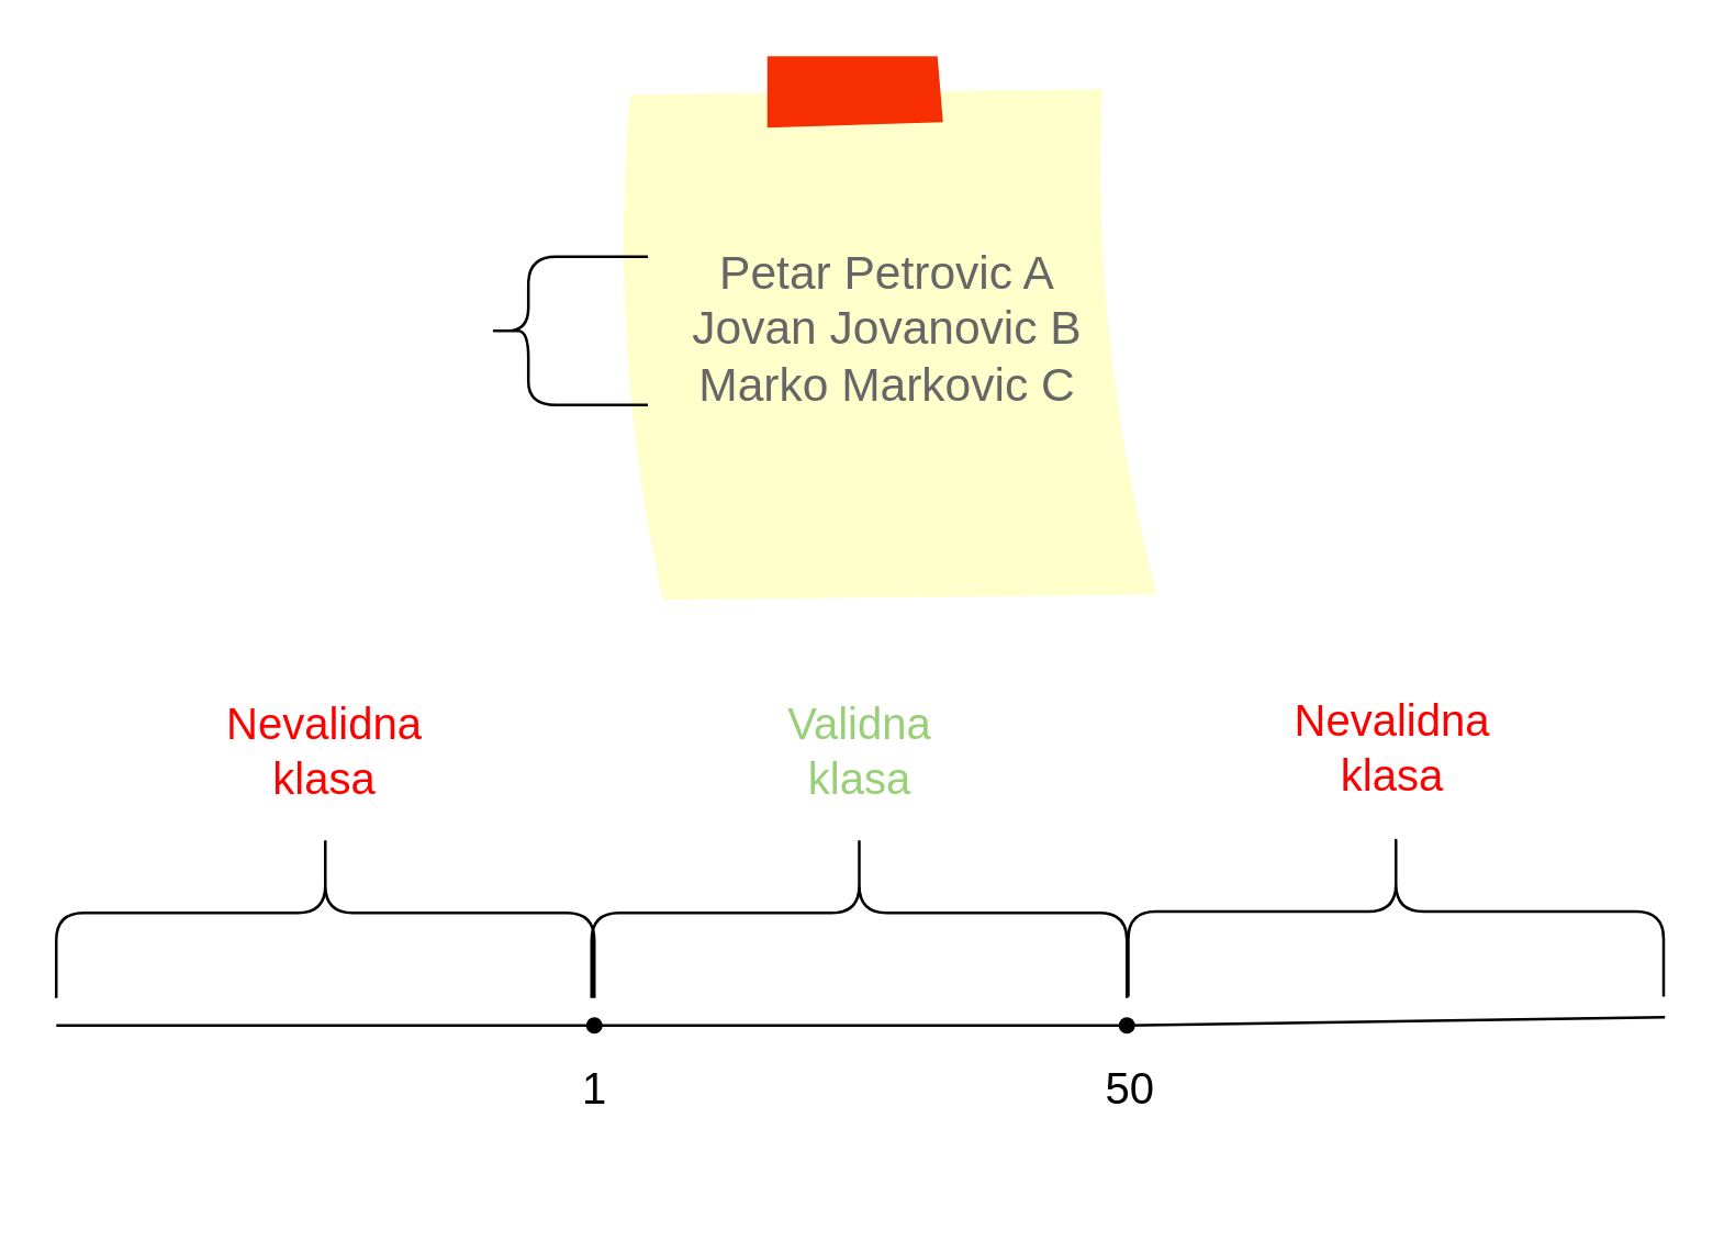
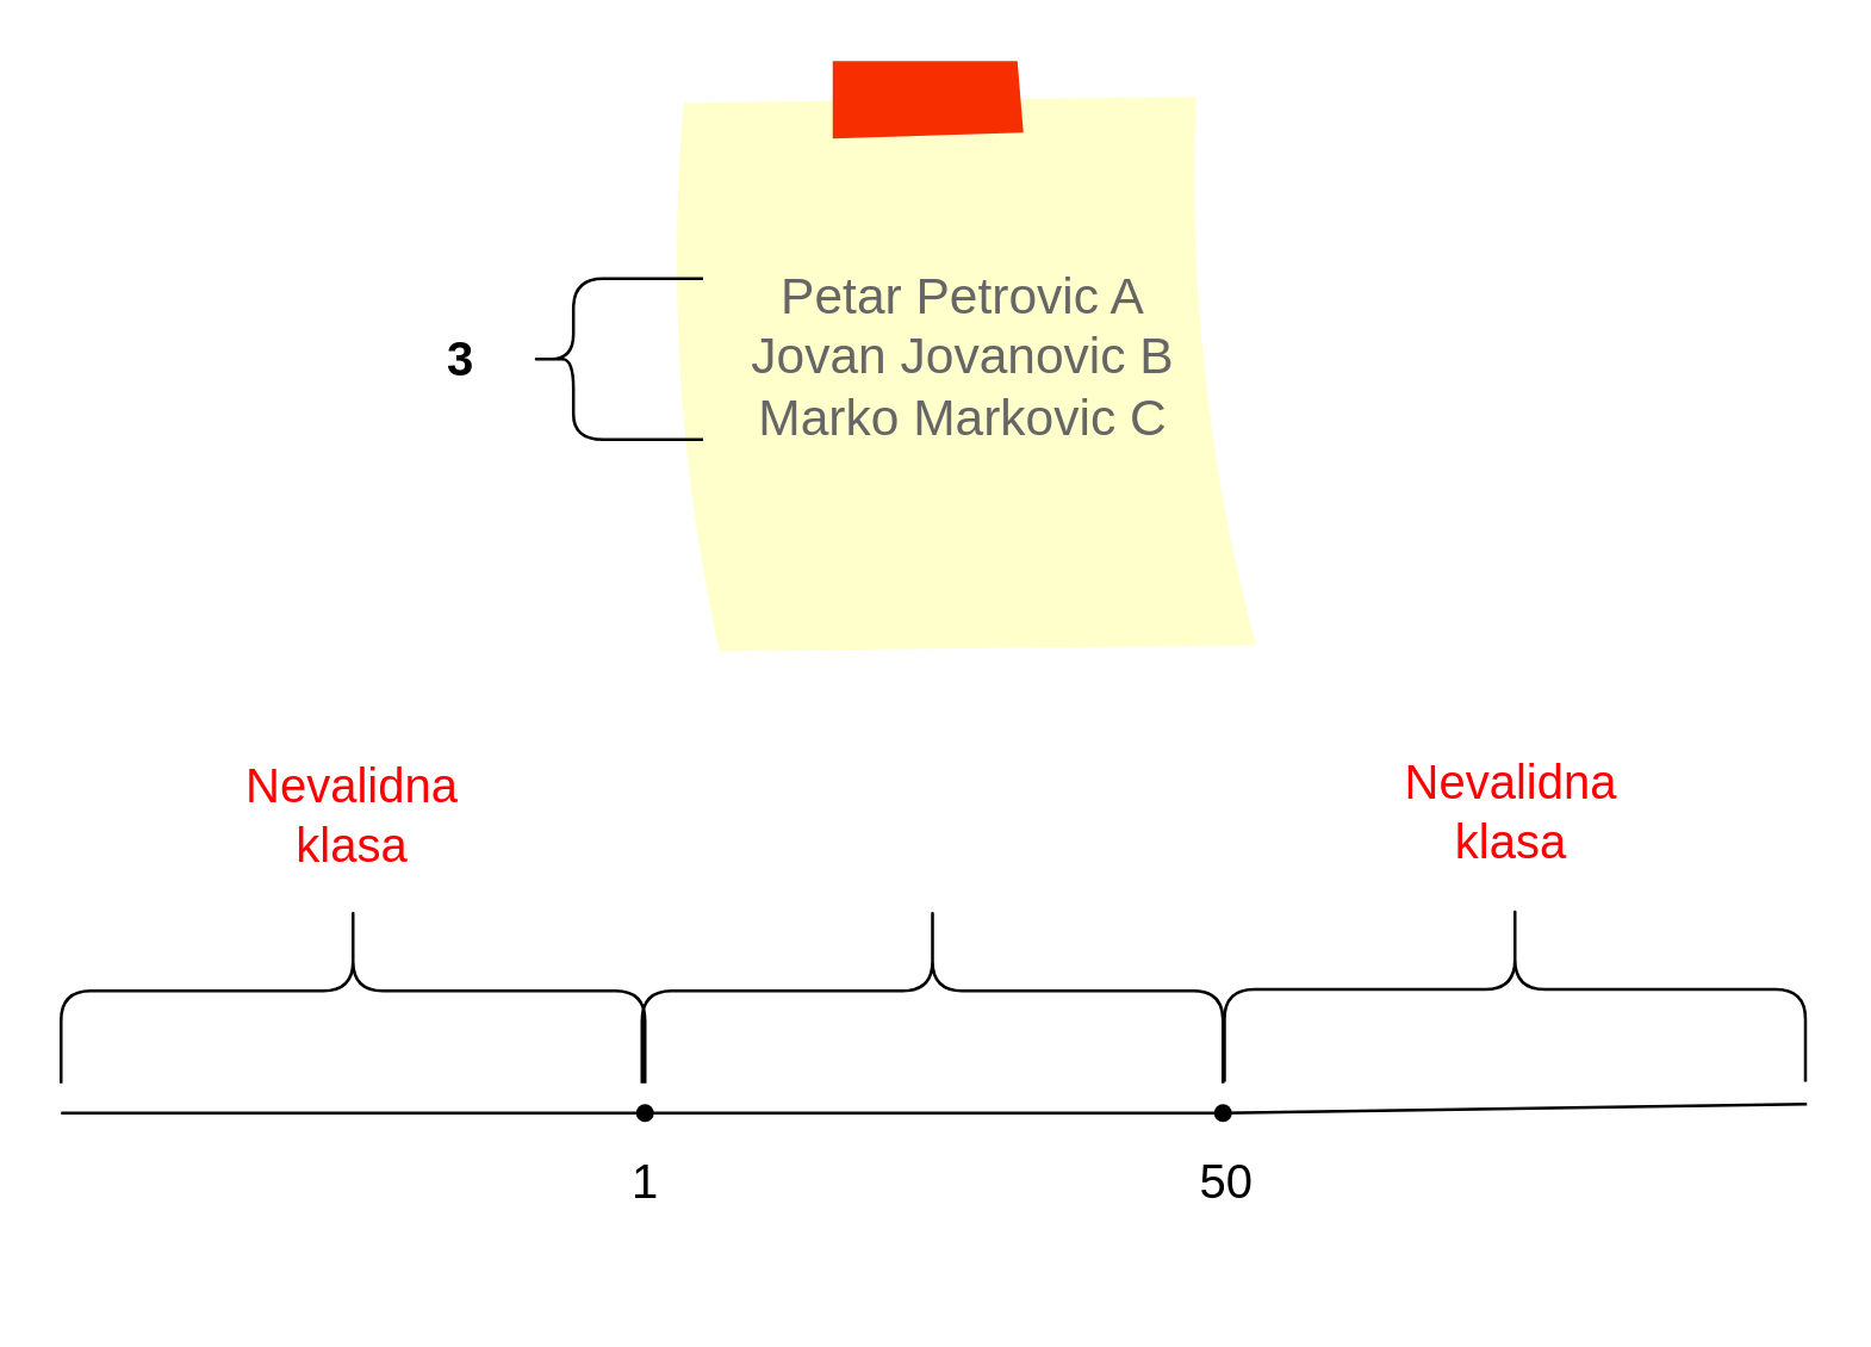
+ <mxCell id="13" value="3" style="text;strokeColor=none;fillColor=none;html=1;fontSize=16;fontStyle=1;verticalAlign=middle;align=center;" vertex="1" parent="11"><mxGeometry y="7" width="38" height="40" as="geometry" /></mxCell>
- <mxCell id="16" value="Validna klasa" style="text;html=1;strokeColor=none;fillColor=none;align=center;verticalAlign=middle;whiteSpace=wrap;rounded=0;fontSize=16;fontColor=#97D077;" vertex="1" parent="14"><mxGeometry x="67.5" width="60" height="30" as="geometry" /></mxCell>
